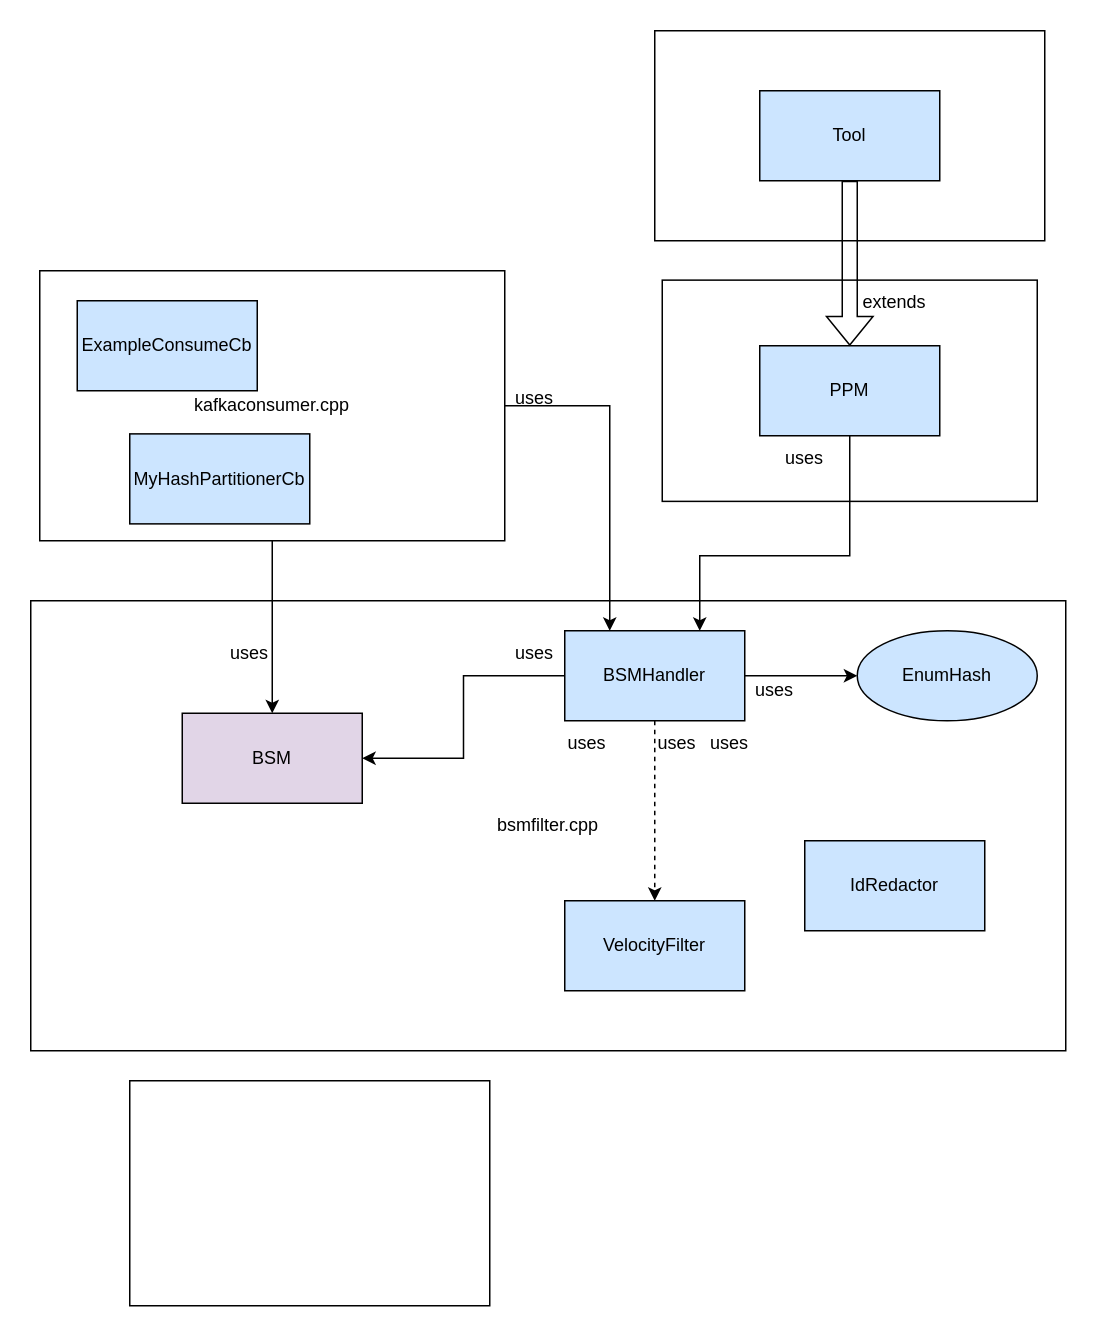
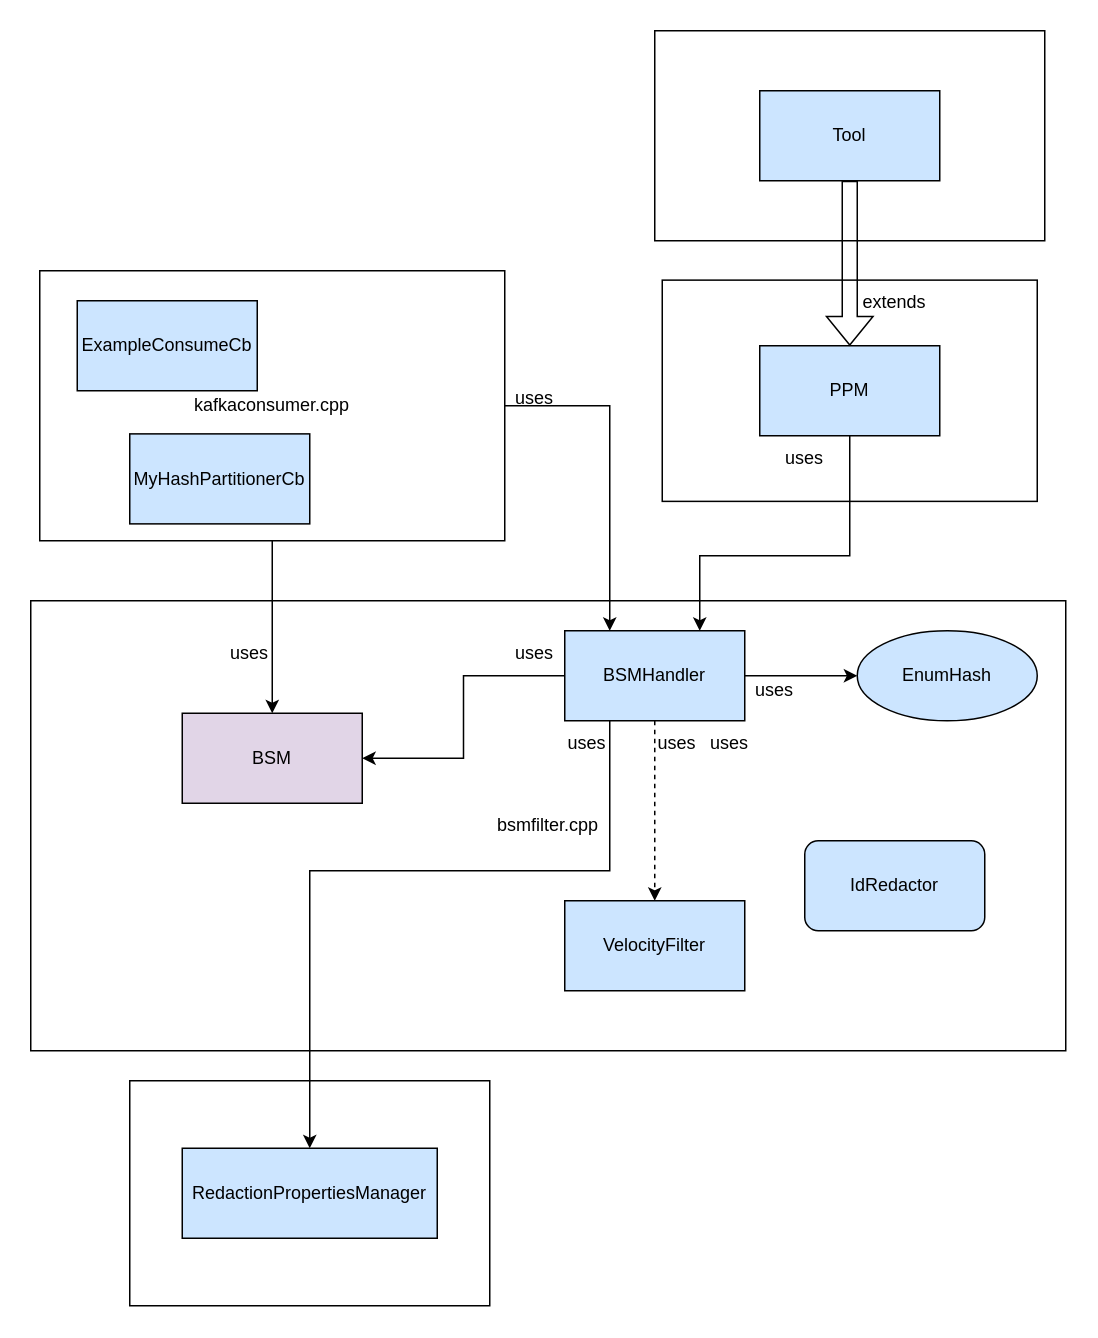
+ <mxCell id="11" style="edgeStyle=orthogonalEdgeStyle;rounded=0;orthogonalLoop=1;jettySize=auto;html=1;exitX=0.25;exitY=1;exitDx=0;exitDy=0;entryX=0.5;entryY=0;entryDx=0;entryDy=0;" parent="1" source="15" target="17" edge="1"><mxGeometry relative="1" as="geometry"><Array as="points"><mxPoint x="406" y="580" /><mxPoint x="206" y="580" /></Array></mxGeometry></mxCell>
- <mxCell id="8" value="IdRedactor" style="rounded=0;whiteSpace=wrap;html=1;fillColor=#CCE5FF;" parent="1" vertex="1"><mxGeometry x="536" y="560" width="120" height="60" as="geometry" /></mxCell>
+ <mxCell id="8" value="IdRedactor" style="whiteSpace=wrap;html=1;fillColor=#CCE5FF;rounded=1;" parent="1" vertex="1"><mxGeometry x="536" y="560" width="120" height="60" as="geometry" /></mxCell>
+ <mxCell id="17" value="RedactionPropertiesManager" style="rounded=0;whiteSpace=wrap;html=1;fillColor=#CCE5FF;" parent="1" vertex="1"><mxGeometry x="121" y="765" width="170" height="60" as="geometry" /></mxCell>
